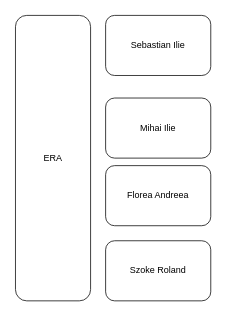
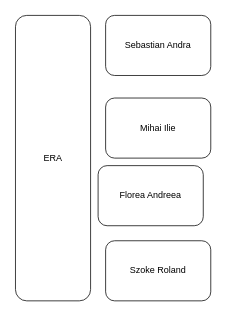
- <mxCell id="3" value="Sebastian Ilie" style="rounded=1;whiteSpace=wrap;html=1;" vertex="1" parent="1"><mxGeometry x="140" y="20" width="140" height="80" as="geometry" /></mxCell>
+ <mxCell id="3" value="Sebastian Andra" style="rounded=1;whiteSpace=wrap;html=1;" vertex="1" parent="1"><mxGeometry x="140" y="20" width="140" height="80" as="geometry" /></mxCell>
- <mxCell id="5" value="Florea Andreea" style="rounded=1;whiteSpace=wrap;html=1;" vertex="1" parent="1"><mxGeometry x="140" y="220" width="140" height="80" as="geometry" /></mxCell>
+ <mxCell id="5" value="Florea Andreea" style="rounded=1;whiteSpace=wrap;html=1;" vertex="1" parent="1"><mxGeometry x="130" y="220" width="140" height="80" as="geometry" /></mxCell>
